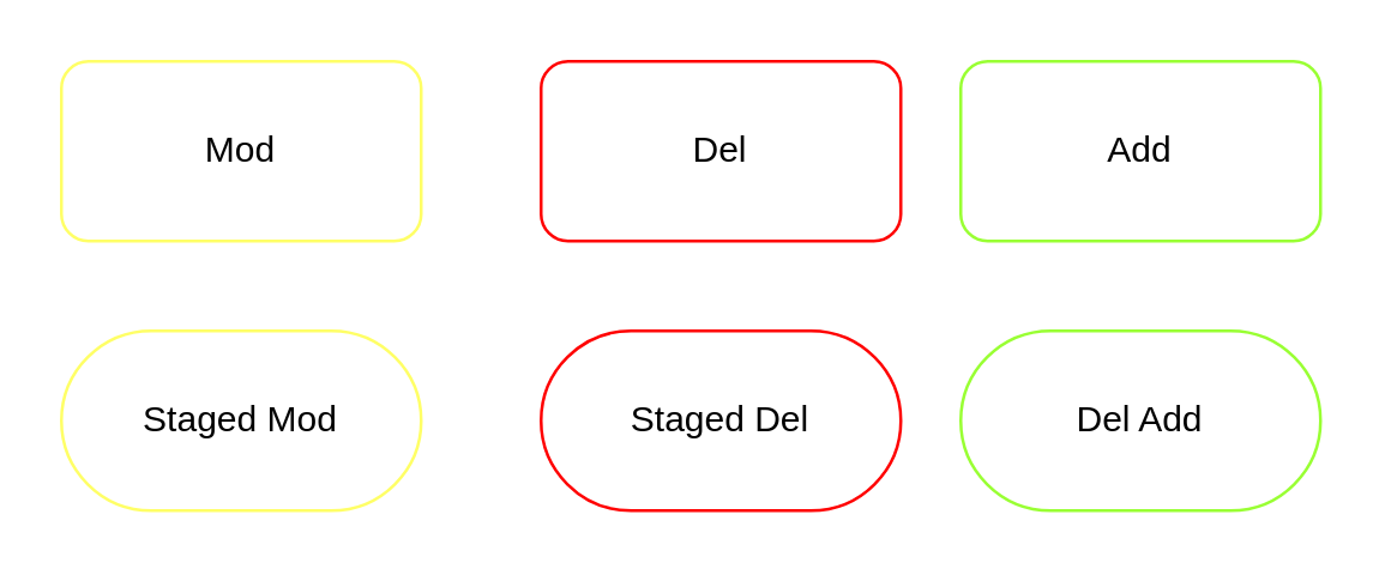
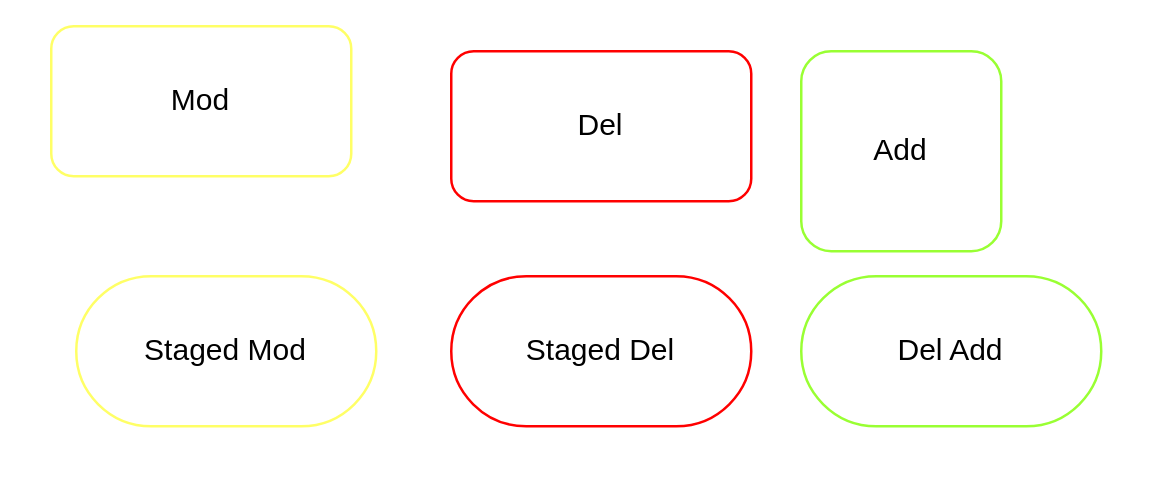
- <mxCell id="2" value="Mod" style="rounded=1;whiteSpace=wrap;html=1;strokeColor=#FFFF66;" vertex="1" parent="1"><mxGeometry x="20" y="20" width="120" height="60" as="geometry" /></mxCell>
+ <mxCell id="2" value="Mod" style="rounded=1;whiteSpace=wrap;html=1;strokeColor=#FFFF66;" vertex="1" parent="1"><mxGeometry x="20" y="10" width="120" height="60" as="geometry" /></mxCell>
- <mxCell id="4" value="Add" style="rounded=1;whiteSpace=wrap;html=1;strokeColor=#99FF33;" vertex="1" parent="1"><mxGeometry x="320" y="20" width="120" height="60" as="geometry" /></mxCell>
+ <mxCell id="4" value="Add" style="rounded=1;whiteSpace=wrap;html=1;strokeColor=#99FF33;" vertex="1" parent="1"><mxGeometry x="320" y="20" width="80" height="80" as="geometry" /></mxCell>
- <mxCell id="5" value="Staged Mod" style="rounded=1;whiteSpace=wrap;html=1;gradientDirection=south;glass=0;shadow=0;sketch=0;strokeColor=#FFFF66;arcSize=50;" vertex="1" parent="1"><mxGeometry x="20" y="110" width="120" height="60" as="geometry" /></mxCell>
+ <mxCell id="5" value="Staged Mod" style="rounded=1;whiteSpace=wrap;html=1;gradientDirection=south;glass=0;shadow=0;sketch=0;strokeColor=#FFFF66;arcSize=50;" vertex="1" parent="1"><mxGeometry x="30" y="110" width="120" height="60" as="geometry" /></mxCell>
